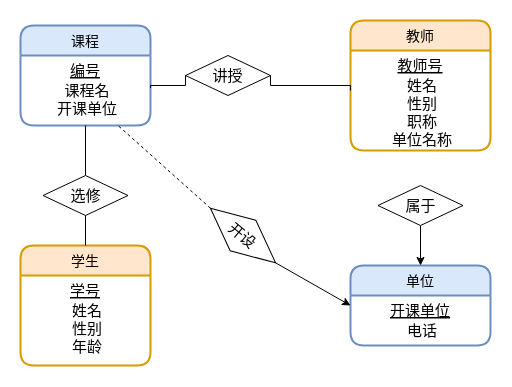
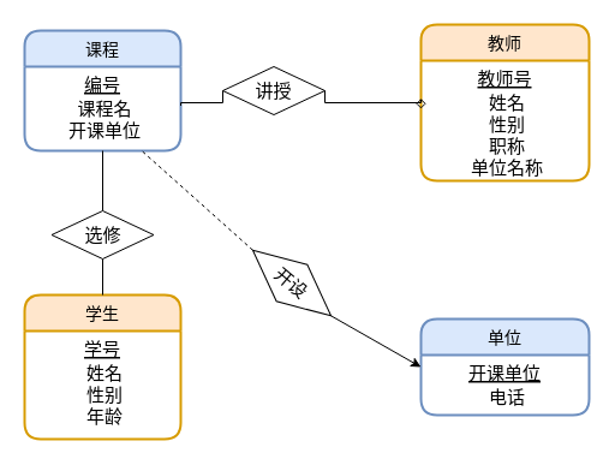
- <mxCell id="17" style="edgeStyle=orthogonalEdgeStyle;rounded=0;orthogonalLoop=1;jettySize=auto;html=1;exitX=1;exitY=0.5;exitDx=0;exitDy=0;entryX=0;entryY=0.25;entryDx=0;entryDy=0;fontSize=15;endArrow=none;endFill=0;" edge="1" parent="1" source="19" target="10"><mxGeometry relative="1" as="geometry"><Array as="points"><mxPoint x="350" y="85" /></Array></mxGeometry></mxCell>
+ <mxCell id="17" style="edgeStyle=orthogonalEdgeStyle;rounded=0;orthogonalLoop=1;jettySize=auto;html=1;exitX=1;exitY=0.5;exitDx=0;exitDy=0;entryX=0;entryY=0.25;entryDx=0;entryDy=0;fontSize=15;endArrow=diamond;endFill=0;" edge="1" parent="1" source="19" target="10"><mxGeometry relative="1" as="geometry"><Array as="points"><mxPoint x="350" y="85" /></Array></mxGeometry></mxCell>
- <mxCell id="21" value="属于" style="shape=rhombus;perimeter=rhombusPerimeter;whiteSpace=wrap;html=1;align=center;fontSize=15;" vertex="1" parent="1"><mxGeometry x="377.5" y="185" width="85" height="40" as="geometry" /></mxCell>
- <mxCell id="20" style="edgeStyle=orthogonalEdgeStyle;rounded=0;orthogonalLoop=1;jettySize=auto;html=1;exitX=0.5;exitY=1;exitDx=0;exitDy=0;entryX=0.5;entryY=0;entryDx=0;entryDy=0;fontSize=15;endArrow=classic;endFill=1;" edge="1" parent="1" source="21" target="11"><mxGeometry relative="1" as="geometry" /></mxCell>
